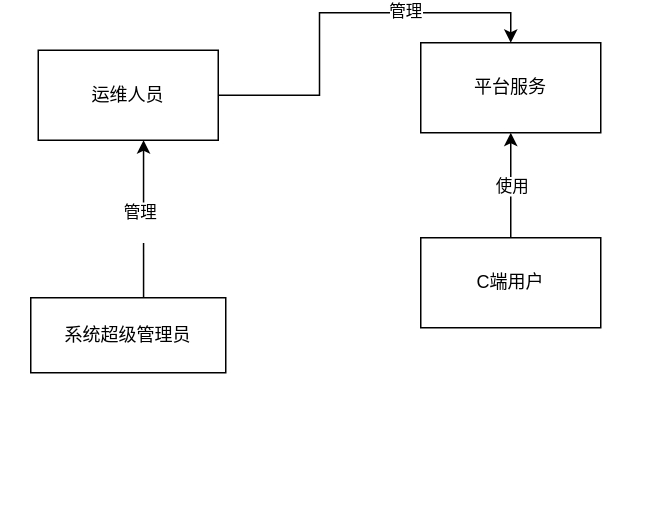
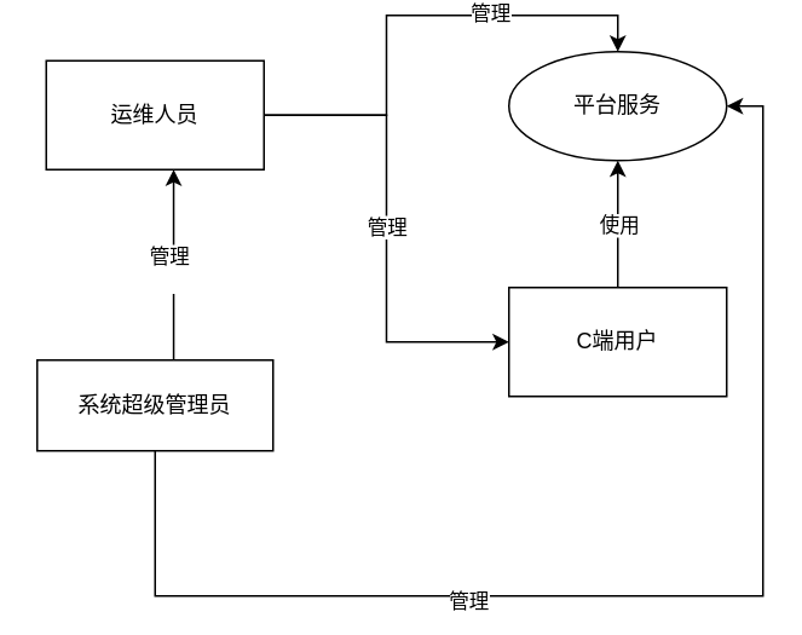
- <mxCell id="15" value="平台服务" style="rounded=0;whiteSpace=wrap;html=1;" vertex="1" parent="1"><mxGeometry x="280" y="20" width="120" height="60" as="geometry" /></mxCell>
+ <mxCell id="15" value="平台服务" style="ellipse;whiteSpace=wrap;html=1;" vertex="1" parent="1"><mxGeometry x="280" y="20" width="120" height="60" as="geometry" /></mxCell>
+ <mxCell id="5" style="edgeStyle=orthogonalEdgeStyle;rounded=0;orthogonalLoop=1;jettySize=auto;html=1;exitX=1;exitY=0.5;exitDx=0;exitDy=0;entryX=0;entryY=0.5;entryDx=0;entryDy=0;" edge="1" parent="1" source="9" target="14"><mxGeometry relative="1" as="geometry" /></mxCell>
+ <mxCell id="6" value="管理" style="edgeLabel;html=1;align=center;verticalAlign=middle;resizable=0;points=[];" vertex="1" connectable="0" parent="5"><mxGeometry x="-0.004" relative="1" as="geometry"><mxPoint as="offset" /></mxGeometry></mxCell>
+ <mxCell id="2" style="edgeStyle=orthogonalEdgeStyle;rounded=0;orthogonalLoop=1;jettySize=auto;html=1;entryX=1;entryY=0.5;entryDx=0;entryDy=0;" edge="1" parent="1" source="4" target="15"><mxGeometry relative="1" as="geometry"><Array as="points"><mxPoint x="85" y="320" /><mxPoint x="420" y="320" /><mxPoint x="420" y="50" /></Array></mxGeometry></mxCell>
+ <mxCell id="3" value="管理" style="edgeLabel;html=1;align=center;verticalAlign=middle;resizable=0;points=[];" vertex="1" connectable="0" parent="2"><mxGeometry x="-0.285" y="-2" relative="1" as="geometry"><mxPoint as="offset" /></mxGeometry></mxCell>
